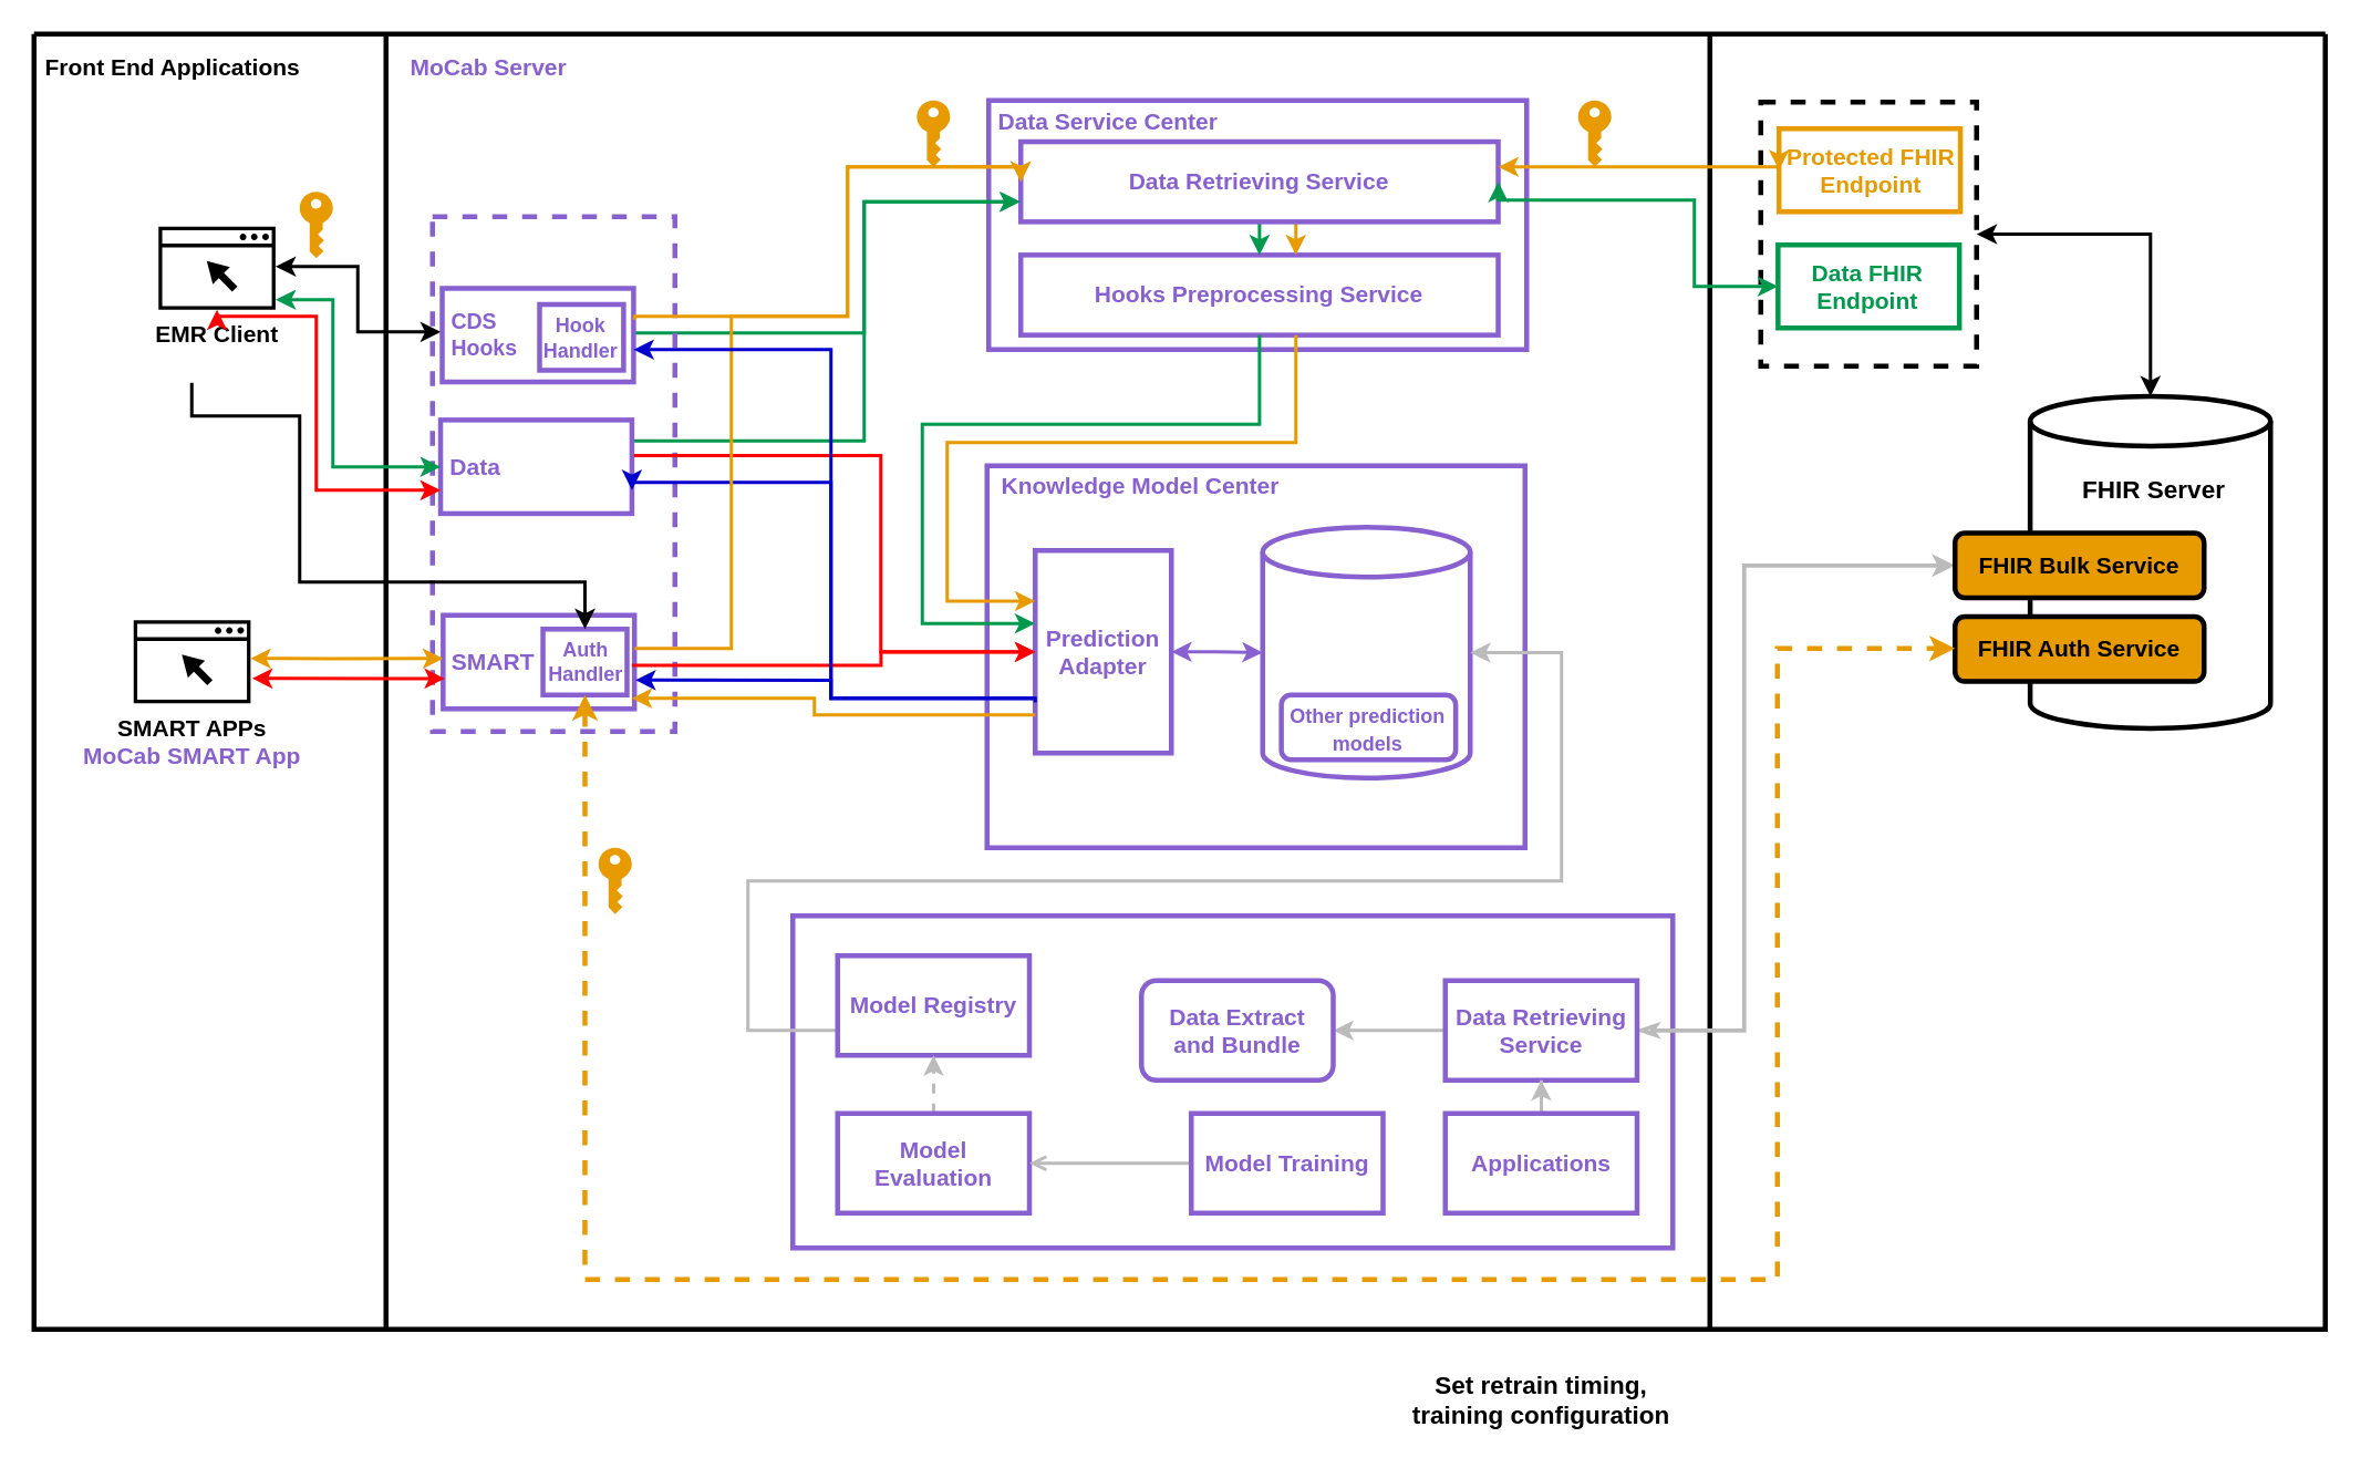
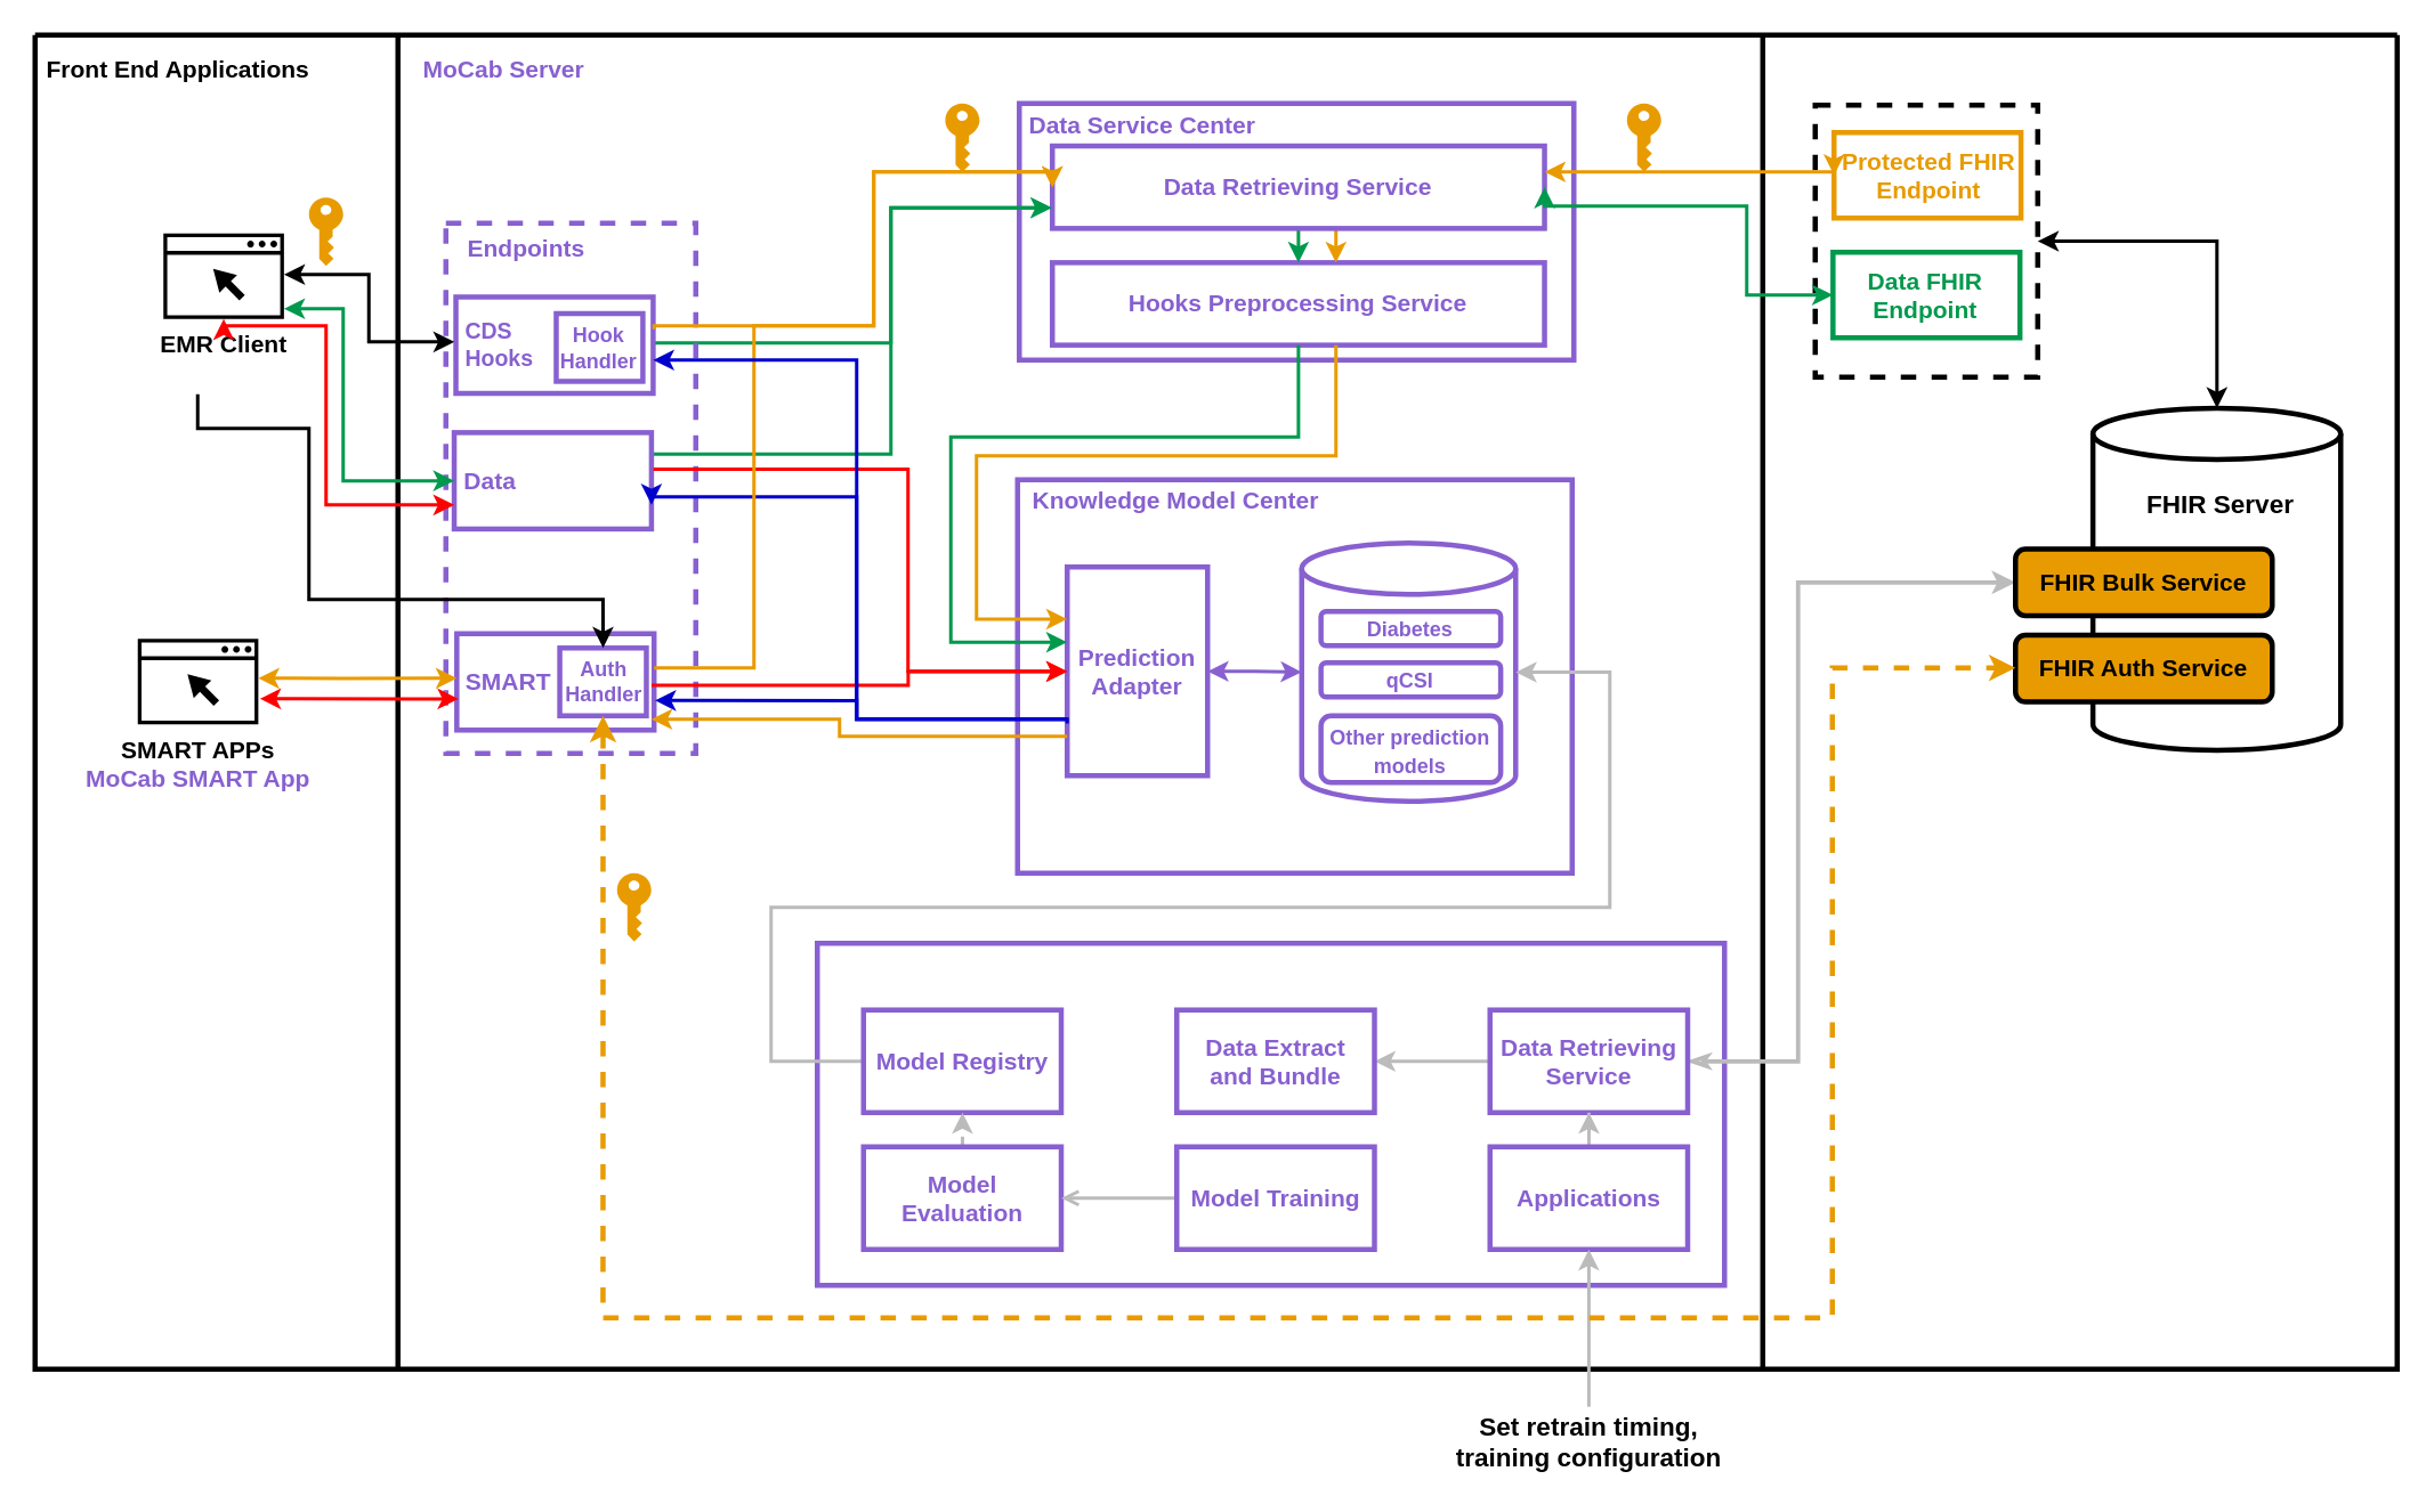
+ <mxCell id="63" value="&lt;font&gt;Endpoints&lt;/font&gt;" style="text;html=1;align=left;verticalAlign=middle;fontColor=#8860D0;shadow=0;dashed=0;strokeColor=none;fillColor=none;labelBackgroundColor=none;fontStyle=1;fontSize=14;spacingLeft=5;" parent="61" vertex="1"><mxGeometry x="15.851" y="3.859" width="102.219" height="21.591" as="geometry" /></mxCell>
+ <mxCell id="15" value="&lt;b&gt;&lt;font color=&quot;#8860d0&quot; style=&quot;font-size: 12px;&quot;&gt;Diabetes&lt;/font&gt;&lt;/b&gt;" style="rounded=1;whiteSpace=wrap;html=1;fontSize=14;fontColor=#FF9933;strokeColor=#8860D0;strokeWidth=3;fillColor=none;" parent="13" vertex="1"><mxGeometry x="11.25" y="40" width="105" height="20" as="geometry" /></mxCell>
+ <mxCell id="16" value="&lt;b&gt;&lt;font color=&quot;#8860d0&quot; style=&quot;font-size: 12px;&quot;&gt;qCSI&lt;/font&gt;&lt;/b&gt;" style="rounded=1;whiteSpace=wrap;html=1;fontSize=14;fontColor=#FF9933;strokeColor=#8860D0;strokeWidth=3;fillColor=none;" parent="13" vertex="1"><mxGeometry x="11.25" y="70" width="105" height="20" as="geometry" /></mxCell>
- <mxCell id="29" value="&lt;font color=&quot;#8860d0&quot; size=&quot;1&quot; style=&quot;&quot;&gt;&lt;b style=&quot;font-size: 14px;&quot;&gt;Model Registry&lt;/b&gt;&lt;/font&gt;" style="rounded=0;whiteSpace=wrap;html=1;fontColor=#FF9933;strokeColor=#8860D0;strokeWidth=3;fillColor=none;" parent="2" vertex="1"><mxGeometry x="484" y="555" width="115.5" height="60" as="geometry" /></mxCell>
+ <mxCell id="29" value="&lt;font color=&quot;#8860d0&quot; size=&quot;1&quot; style=&quot;&quot;&gt;&lt;b style=&quot;font-size: 14px;&quot;&gt;Model Registry&lt;/b&gt;&lt;/font&gt;" style="rounded=0;whiteSpace=wrap;html=1;fontColor=#FF9933;strokeColor=#8860D0;strokeWidth=3;fillColor=none;" parent="2" vertex="1"><mxGeometry x="484" y="570" width="115.5" height="60" as="geometry" /></mxCell>
- <mxCell id="35" value="&lt;font color=&quot;#8860d0&quot; size=&quot;1&quot; style=&quot;&quot;&gt;&lt;b style=&quot;font-size: 14px;&quot;&gt;Data Extract &lt;br&gt;and Bundle&lt;/b&gt;&lt;/font&gt;" style="whiteSpace=wrap;html=1;fontColor=#FF9933;strokeColor=#8860D0;strokeWidth=3;fillColor=none;rounded=1;" parent="2" vertex="1"><mxGeometry x="667" y="570" width="115.5" height="60" as="geometry" /></mxCell>
+ <mxCell id="35" value="&lt;font color=&quot;#8860d0&quot; size=&quot;1&quot; style=&quot;&quot;&gt;&lt;b style=&quot;font-size: 14px;&quot;&gt;Data Extract &lt;br&gt;and Bundle&lt;/b&gt;&lt;/font&gt;" style="rounded=0;whiteSpace=wrap;html=1;fontColor=#FF9933;strokeColor=#8860D0;strokeWidth=3;fillColor=none;" parent="2" vertex="1"><mxGeometry x="667" y="570" width="115.5" height="60" as="geometry" /></mxCell>
- <mxCell id="37" value="&lt;font color=&quot;#8860d0&quot; size=&quot;1&quot; style=&quot;&quot;&gt;&lt;b style=&quot;font-size: 14px;&quot;&gt;Model Training&lt;/b&gt;&lt;/font&gt;" style="rounded=0;whiteSpace=wrap;html=1;fontColor=#FF9933;strokeColor=#8860D0;strokeWidth=3;fillColor=none;" parent="2" vertex="1"><mxGeometry x="697" y="650" width="115.5" height="60" as="geometry" /></mxCell>
+ <mxCell id="37" value="&lt;font color=&quot;#8860d0&quot; size=&quot;1&quot; style=&quot;&quot;&gt;&lt;b style=&quot;font-size: 14px;&quot;&gt;Model Training&lt;/b&gt;&lt;/font&gt;" style="rounded=0;whiteSpace=wrap;html=1;fontColor=#FF9933;strokeColor=#8860D0;strokeWidth=3;fillColor=none;" parent="2" vertex="1"><mxGeometry x="667" y="650" width="115.5" height="60" as="geometry" /></mxCell>
+ <mxCell id="59" value="" style="endArrow=classic;html=1;rounded=0;strokeWidth=2;fontSize=14;fontColor=#828B78;entryX=0.5;entryY=1;entryDx=0;entryDy=0;exitX=0.5;exitY=0;exitDx=0;exitDy=0;strokeColor=#BBBBBB;" parent="1" source="60" target="39" edge="1"><mxGeometry width="50" height="50" relative="1" as="geometry"><mxPoint x="928" y="911" as="sourcePoint" /><mxPoint x="960" y="881" as="targetPoint" /></mxGeometry></mxCell>
